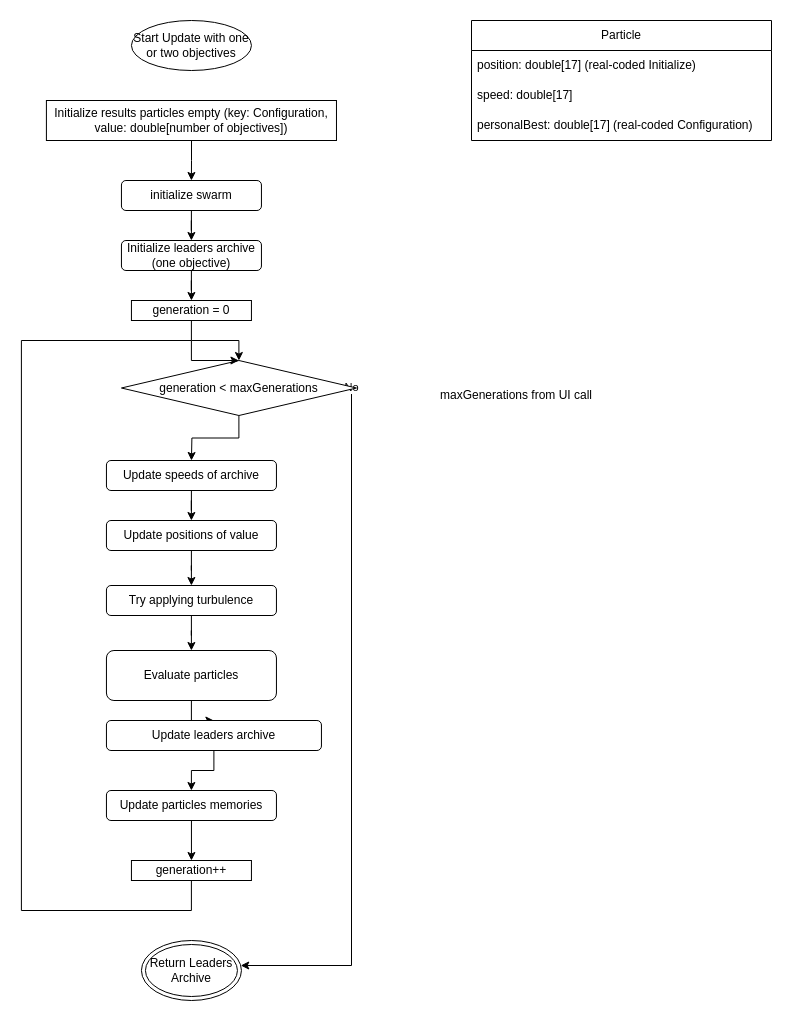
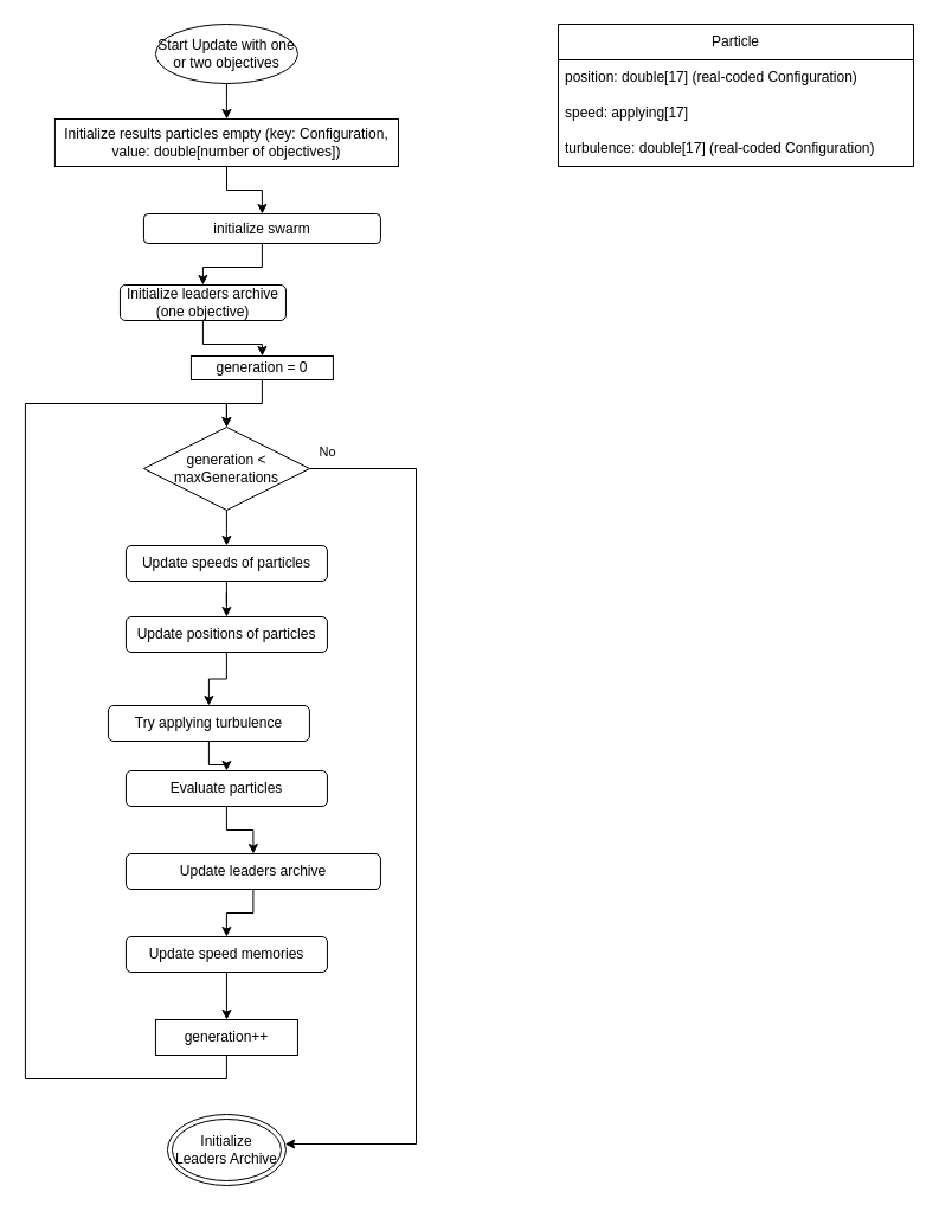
- <mxCell id="29" value="position: double[17] (real-coded Initialize)" style="text;strokeColor=none;fillColor=none;align=left;verticalAlign=middle;spacingLeft=4;spacingRight=4;overflow=hidden;points=[[0,0.5],[1,0.5]];portConstraint=eastwest;rotatable=0;whiteSpace=wrap;html=1;" parent="28" vertex="1"><mxGeometry y="30" width="300" height="30" as="geometry" /></mxCell>
+ <mxCell id="29" value="position: double[17] (real-coded Configuration)" style="text;strokeColor=none;fillColor=none;align=left;verticalAlign=middle;spacingLeft=4;spacingRight=4;overflow=hidden;points=[[0,0.5],[1,0.5]];portConstraint=eastwest;rotatable=0;whiteSpace=wrap;html=1;" parent="28" vertex="1"><mxGeometry y="30" width="300" height="30" as="geometry" /></mxCell>
+ <mxCell id="2" value="" style="edgeStyle=orthogonalEdgeStyle;rounded=0;orthogonalLoop=1;jettySize=auto;html=1;" parent="1" source="3" target="33" edge="1"><mxGeometry relative="1" as="geometry" /></mxCell>
- <mxCell id="30" value="speed: double[17]" style="text;strokeColor=none;fillColor=none;align=left;verticalAlign=middle;spacingLeft=4;spacingRight=4;overflow=hidden;points=[[0,0.5],[1,0.5]];portConstraint=eastwest;rotatable=0;whiteSpace=wrap;html=1;" parent="28" vertex="1"><mxGeometry y="60" width="300" height="30" as="geometry" /></mxCell>
+ <mxCell id="30" value="speed: applying[17]" style="text;strokeColor=none;fillColor=none;align=left;verticalAlign=middle;spacingLeft=4;spacingRight=4;overflow=hidden;points=[[0,0.5],[1,0.5]];portConstraint=eastwest;rotatable=0;whiteSpace=wrap;html=1;" parent="28" vertex="1"><mxGeometry y="60" width="300" height="30" as="geometry" /></mxCell>
- <mxCell id="31" value="personalBest: double[17] (real-coded Configuration)" style="text;strokeColor=none;fillColor=none;align=left;verticalAlign=middle;spacingLeft=4;spacingRight=4;overflow=hidden;points=[[0,0.5],[1,0.5]];portConstraint=eastwest;rotatable=0;whiteSpace=wrap;html=1;" parent="28" vertex="1"><mxGeometry y="90" width="300" height="30" as="geometry" /></mxCell>
+ <mxCell id="31" value="turbulence: double[17] (real-coded Configuration)" style="text;strokeColor=none;fillColor=none;align=left;verticalAlign=middle;spacingLeft=4;spacingRight=4;overflow=hidden;points=[[0,0.5],[1,0.5]];portConstraint=eastwest;rotatable=0;whiteSpace=wrap;html=1;" parent="28" vertex="1"><mxGeometry y="90" width="300" height="30" as="geometry" /></mxCell>
- <mxCell id="5" value="initialize swarm" style="rounded=1;whiteSpace=wrap;html=1;" parent="1" vertex="1"><mxGeometry x="120.94" y="180" width="140" height="30" as="geometry" /></mxCell>
+ <mxCell id="5" value="initialize swarm" style="rounded=1;whiteSpace=wrap;html=1;" parent="1" vertex="1"><mxGeometry x="120.94" y="180" width="200" height="25" as="geometry" /></mxCell>
- <mxCell id="7" value="Initialize leaders archive (one objective)" style="rounded=1;whiteSpace=wrap;html=1;" parent="1" vertex="1"><mxGeometry x="120.94" y="240" width="140" height="30" as="geometry" /></mxCell>
+ <mxCell id="7" value="Initialize leaders archive (one objective)" style="rounded=1;whiteSpace=wrap;html=1;" parent="1" vertex="1"><mxGeometry x="100.94" y="240" width="140" height="30" as="geometry" /></mxCell>
- <mxCell id="9" value="generation = 0" style="rounded=0;whiteSpace=wrap;html=1;" parent="1" vertex="1"><mxGeometry x="130.94" y="300" width="120" height="20" as="geometry" /></mxCell>
+ <mxCell id="9" value="generation = 0" style="rounded=0;whiteSpace=wrap;html=1;" parent="1" vertex="1"><mxGeometry x="160.94" y="300" width="120" height="20" as="geometry" /></mxCell>
- <mxCell id="13" value="generation &amp;lt; maxGenerations" style="rhombus;whiteSpace=wrap;html=1;" parent="1" vertex="1"><mxGeometry x="120.94" y="360" width="235" height="55" as="geometry" /></mxCell>
+ <mxCell id="13" value="generation &amp;lt; maxGenerations" style="rhombus;whiteSpace=wrap;html=1;" parent="1" vertex="1"><mxGeometry x="120.94" y="360" width="140" height="70" as="geometry" /></mxCell>
- <mxCell id="35" value="maxGenerations from UI call" style="text;html=1;align=center;verticalAlign=middle;whiteSpace=wrap;rounded=0;" vertex="1" parent="1"><mxGeometry x="421" y="380" width="190" height="30" as="geometry" /></mxCell>
- <mxCell id="17" value="Update speeds of archive" style="rounded=1;whiteSpace=wrap;html=1;" parent="1" vertex="1"><mxGeometry x="105.94" y="460" width="170" height="30" as="geometry" /></mxCell>
+ <mxCell id="17" value="Update speeds of particles" style="rounded=1;whiteSpace=wrap;html=1;" parent="1" vertex="1"><mxGeometry x="105.94" y="460" width="170" height="30" as="geometry" /></mxCell>
- <mxCell id="19" value="Update positions of value" style="rounded=1;whiteSpace=wrap;html=1;" parent="1" vertex="1"><mxGeometry x="105.94" y="520" width="170" height="30" as="geometry" /></mxCell>
+ <mxCell id="19" value="Update positions of particles" style="rounded=1;whiteSpace=wrap;html=1;" parent="1" vertex="1"><mxGeometry x="105.94" y="520" width="170" height="30" as="geometry" /></mxCell>
- <mxCell id="21" value="Try applying turbulence" style="rounded=1;whiteSpace=wrap;html=1;" parent="1" vertex="1"><mxGeometry x="105.94" y="585" width="170" height="30" as="geometry" /></mxCell>
+ <mxCell id="21" value="Try applying turbulence" style="rounded=1;whiteSpace=wrap;html=1;" parent="1" vertex="1"><mxGeometry x="90.94" y="595" width="170" height="30" as="geometry" /></mxCell>
- <mxCell id="23" value="Evaluate particles" style="rounded=1;whiteSpace=wrap;html=1;" parent="1" vertex="1"><mxGeometry x="105.94" y="650" width="170" height="50" as="geometry" /></mxCell>
+ <mxCell id="23" value="Evaluate particles" style="rounded=1;whiteSpace=wrap;html=1;" parent="1" vertex="1"><mxGeometry x="105.94" y="650" width="170" height="30" as="geometry" /></mxCell>
- <mxCell id="27" value="Update particles memories" style="rounded=1;whiteSpace=wrap;html=1;" parent="1" vertex="1"><mxGeometry x="105.94" y="790" width="170" height="30" as="geometry" /></mxCell>
+ <mxCell id="27" value="Update speed memories" style="rounded=1;whiteSpace=wrap;html=1;" parent="1" vertex="1"><mxGeometry x="105.94" y="790" width="170" height="30" as="geometry" /></mxCell>
- <mxCell id="15" value="generation++" style="rounded=0;whiteSpace=wrap;html=1;" parent="1" vertex="1"><mxGeometry x="130.94" y="860" width="120" height="20" as="geometry" /></mxCell>
+ <mxCell id="15" value="generation++" style="rounded=0;whiteSpace=wrap;html=1;" parent="1" vertex="1"><mxGeometry x="130.94" y="860" width="120" height="30" as="geometry" /></mxCell>
- <mxCell id="34" value="Return Leaders Archive" style="ellipse;shape=doubleEllipse;whiteSpace=wrap;html=1;" parent="1" vertex="1"><mxGeometry x="140.94" y="940" width="100" height="60" as="geometry" /></mxCell>
+ <mxCell id="34" value="Initialize Leaders Archive" style="ellipse;shape=doubleEllipse;whiteSpace=wrap;html=1;" parent="1" vertex="1"><mxGeometry x="140.94" y="940" width="100" height="60" as="geometry" /></mxCell>
